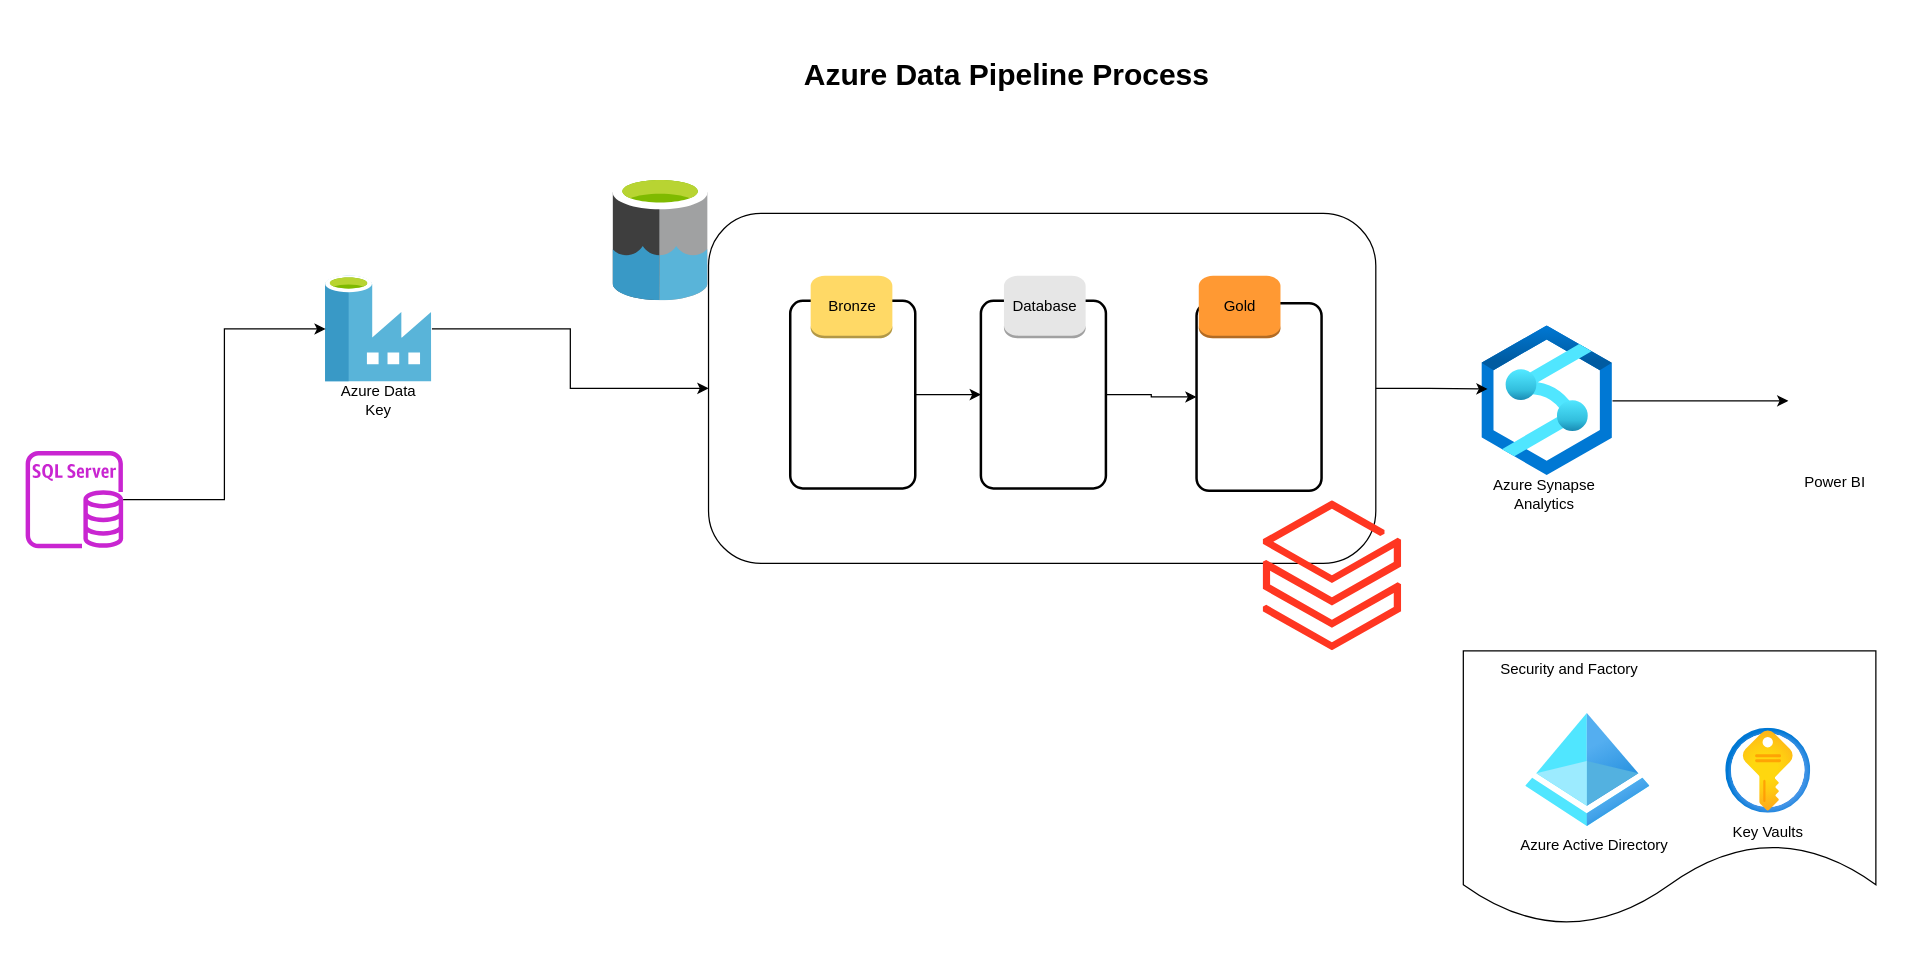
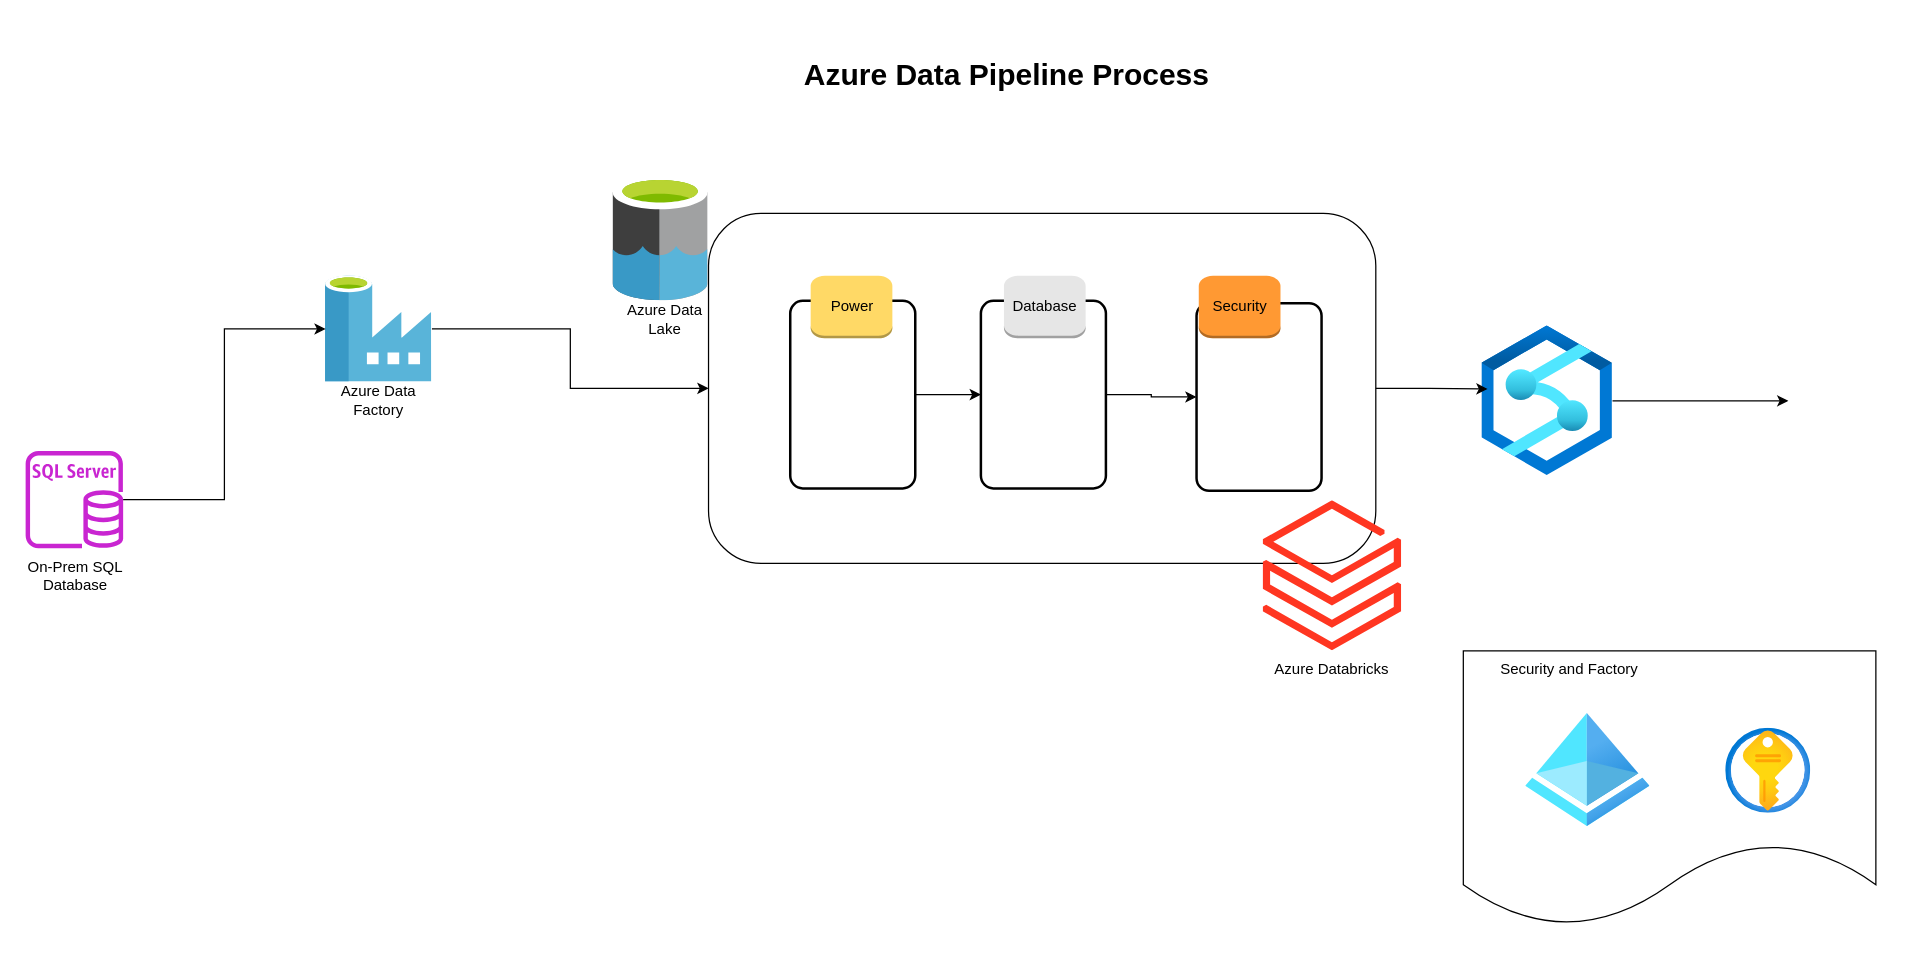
- <mxCell id="33" value="Bronze" style="dashed=0;html=1;shape=mxgraph.aws3.instance;fillColor=#FFD966;gradientColor=none;dashed=0;" vertex="1" parent="30"><mxGeometry x="16.339" width="65.357" height="50" as="geometry" /></mxCell>
+ <mxCell id="33" value="Power" style="dashed=0;html=1;shape=mxgraph.aws3.instance;fillColor=#FFD966;gradientColor=none;dashed=0;" vertex="1" parent="30"><mxGeometry x="16.339" width="65.357" height="50" as="geometry" /></mxCell>
- <mxCell id="39" value="Gold" style="dashed=0;html=1;shape=mxgraph.aws3.instance;fillColor=#FF9933;gradientColor=none;dashed=0;" vertex="1" parent="37"><mxGeometry x="21.786" width="65.357" height="50" as="geometry" /></mxCell>
+ <mxCell id="39" value="Security" style="dashed=0;html=1;shape=mxgraph.aws3.instance;fillColor=#FF9933;gradientColor=none;dashed=0;" vertex="1" parent="37"><mxGeometry x="21.786" width="65.357" height="50" as="geometry" /></mxCell>
+ <mxCell id="28" value="Azure Data Lake" style="text;html=1;align=center;verticalAlign=middle;whiteSpace=wrap;rounded=0;" vertex="1" parent="26"><mxGeometry x="8.714" y="100" width="65.357" height="30" as="geometry" /></mxCell>
- <mxCell id="7" value="Azure Data Key" style="text;html=1;align=center;verticalAlign=middle;whiteSpace=wrap;rounded=0;" vertex="1" parent="5"><mxGeometry y="85" width="85" height="30" as="geometry" /></mxCell>
+ <mxCell id="7" value="Azure Data Factory" style="text;html=1;align=center;verticalAlign=middle;whiteSpace=wrap;rounded=0;" vertex="1" parent="5"><mxGeometry y="85" width="85" height="30" as="geometry" /></mxCell>
- <mxCell id="13" value="Power BI" style="text;html=1;align=center;verticalAlign=middle;whiteSpace=wrap;rounded=0;" vertex="1" parent="11"><mxGeometry y="100" width="75" height="30" as="geometry" /></mxCell>
- <mxCell id="10" value="Azure Synapse Analytics" style="text;html=1;align=center;verticalAlign=middle;whiteSpace=wrap;rounded=0;" vertex="1" parent="8"><mxGeometry x="5" y="120" width="90" height="30" as="geometry" /></mxCell>
+ <mxCell id="4" value="On-Prem SQL Database" style="text;html=1;align=center;verticalAlign=middle;whiteSpace=wrap;rounded=0;" vertex="1" parent="2"><mxGeometry y="80" width="80" height="40" as="geometry" /></mxCell>
+ <mxCell id="44" value="Azure Databricks" style="text;html=1;align=center;verticalAlign=middle;whiteSpace=wrap;rounded=0;" vertex="1" parent="42"><mxGeometry y="120" width="110" height="30" as="geometry" /></mxCell>
- <mxCell id="23" value="Key Vaults" style="text;html=1;align=center;verticalAlign=middle;whiteSpace=wrap;rounded=0;" vertex="1" parent="21"><mxGeometry x="4" y="68" width="60" height="30" as="geometry" /></mxCell>
- <mxCell id="20" value="Azure Active Directory" style="text;html=1;align=center;verticalAlign=middle;whiteSpace=wrap;rounded=0;" vertex="1" parent="18"><mxGeometry y="90.83" width="130" height="30" as="geometry" /></mxCell>
